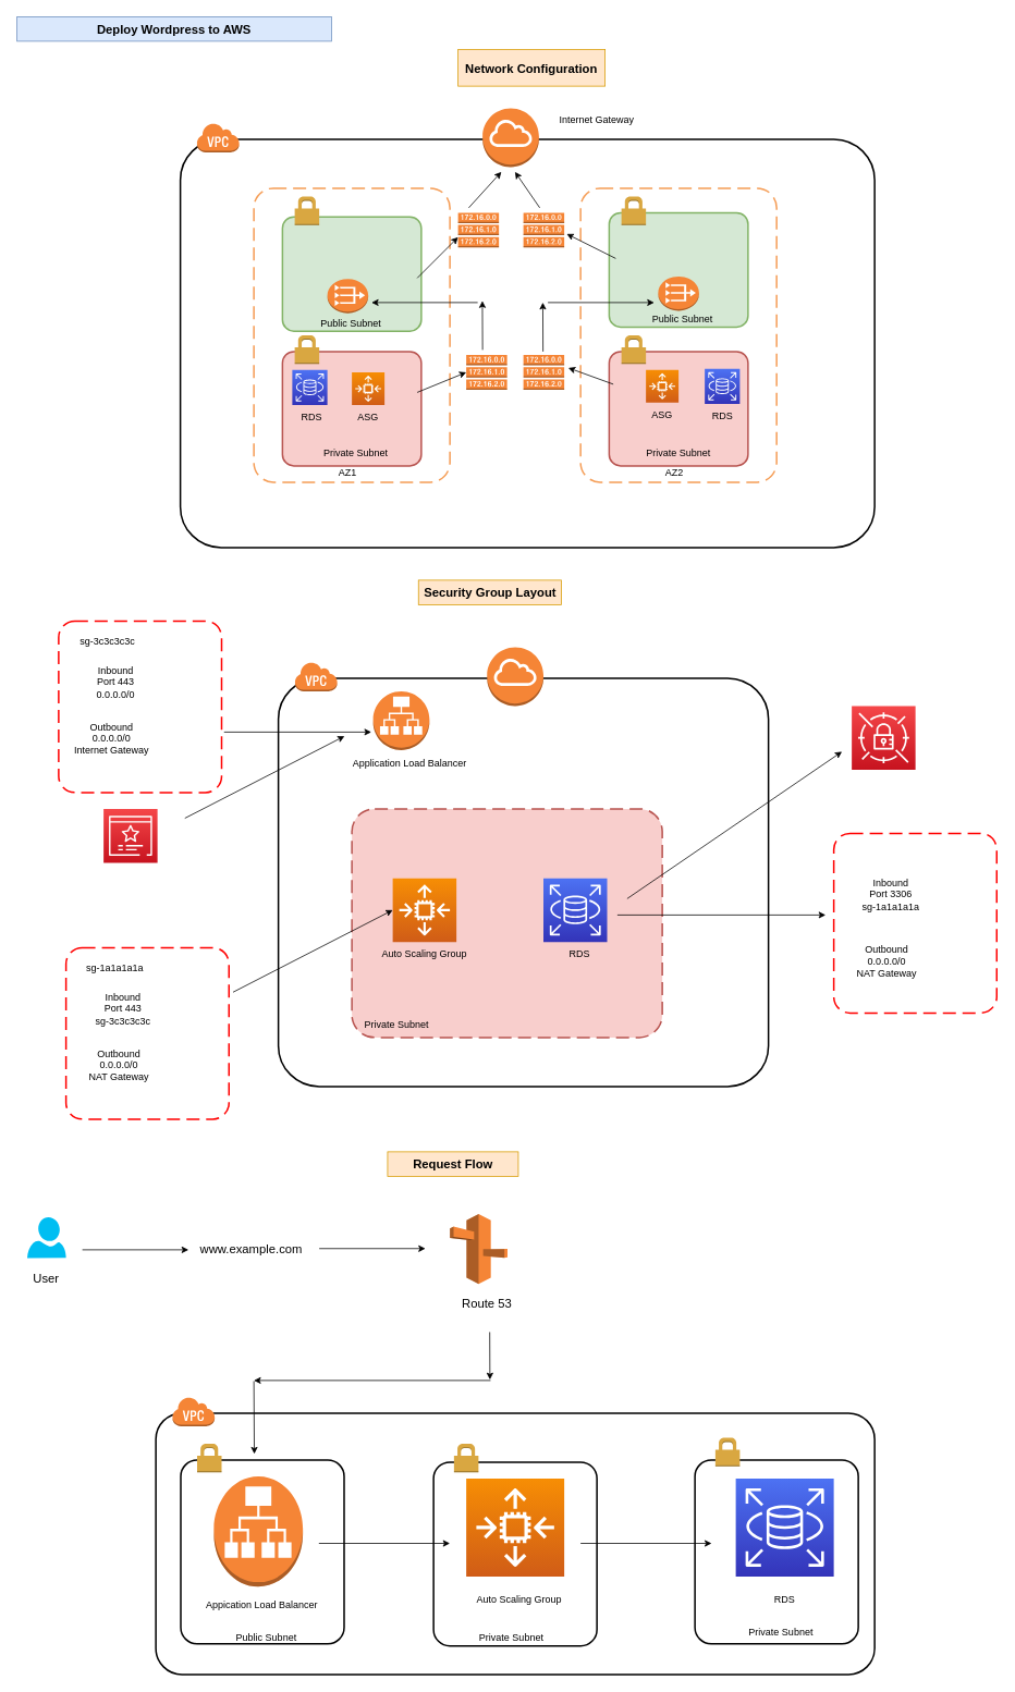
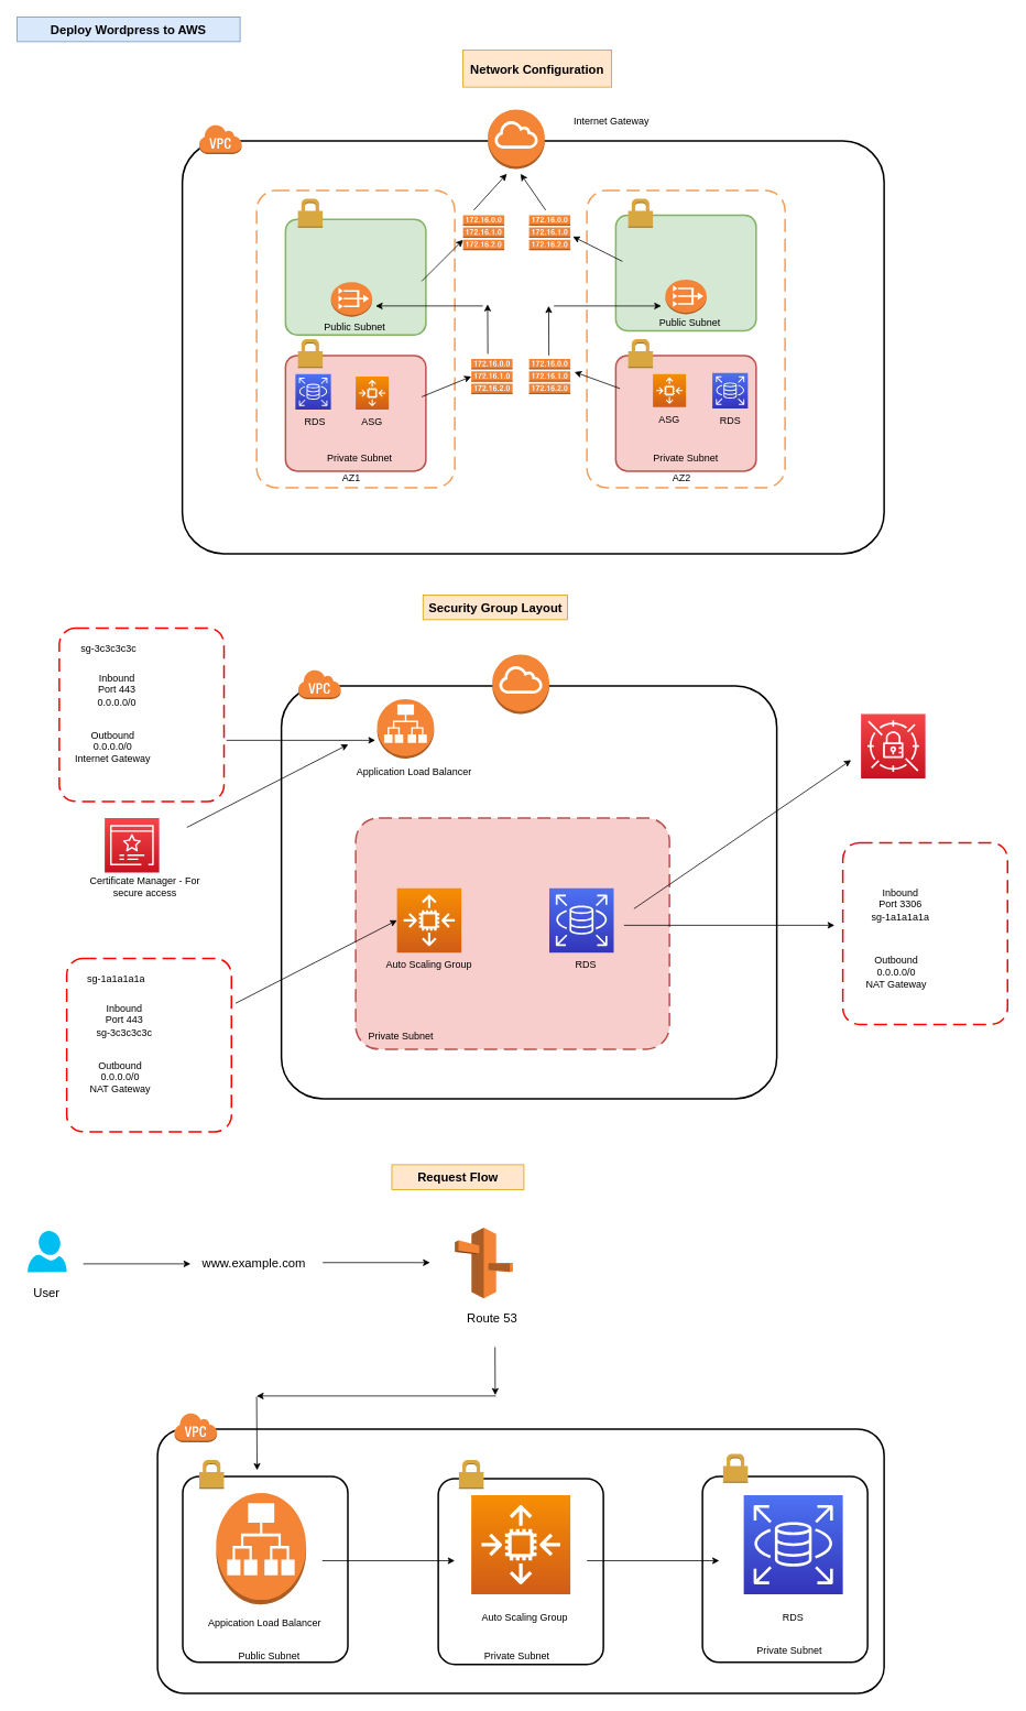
- <mxCell id="109" value="Deploy Wordpress to AWS" style="text;html=1;strokeColor=#6c8ebf;fillColor=#dae8fc;align=center;verticalAlign=middle;whiteSpace=wrap;rounded=0;fontSize=15;fontStyle=1" parent="1" vertex="1"><mxGeometry x="20" y="20" width="385" height="30" as="geometry" /></mxCell>
+ <mxCell id="109" value="Deploy Wordpress to AWS" style="text;html=1;strokeColor=#6c8ebf;fillColor=#dae8fc;align=center;verticalAlign=middle;whiteSpace=wrap;rounded=0;fontSize=15;fontStyle=1" parent="1" vertex="1"><mxGeometry x="20" y="20" width="270" height="30" as="geometry" /></mxCell>
- <mxCell id="33" value="Internet Gateway" style="text;html=1;strokeColor=none;fillColor=none;align=center;verticalAlign=middle;whiteSpace=wrap;rounded=0;" parent="1" vertex="1"><mxGeometry x="670" y="132" width="120" height="30" as="geometry" /></mxCell>
+ <mxCell id="33" value="Internet Gateway" style="text;html=1;strokeColor=none;fillColor=none;align=center;verticalAlign=middle;whiteSpace=wrap;rounded=0;" parent="1" vertex="1"><mxGeometry x="680" y="132" width="120" height="30" as="geometry" /></mxCell>
- <mxCell id="40" value="Security Group Layout" style="text;html=1;strokeColor=#d79b00;fillColor=#ffe6cc;align=center;verticalAlign=middle;whiteSpace=wrap;rounded=0;fontStyle=1;fontSize=15;" parent="1" vertex="1"><mxGeometry x="511.5" y="710" width="175" height="30" as="geometry" /></mxCell>
+ <mxCell id="40" value="Security Group Layout" style="text;html=1;strokeColor=#d79b00;fillColor=#ffe6cc;align=center;verticalAlign=middle;whiteSpace=wrap;rounded=0;fontStyle=1;fontSize=15;" parent="1" vertex="1"><mxGeometry x="511.5" y="720" width="175" height="30" as="geometry" /></mxCell>
+ <mxCell id="97" value="Certificate Manager - For secure access" style="text;html=1;strokeColor=none;fillColor=none;align=center;verticalAlign=middle;whiteSpace=wrap;rounded=0;" parent="1" vertex="1"><mxGeometry x="90" y="1058" width="170" height="30" as="geometry" /></mxCell>
